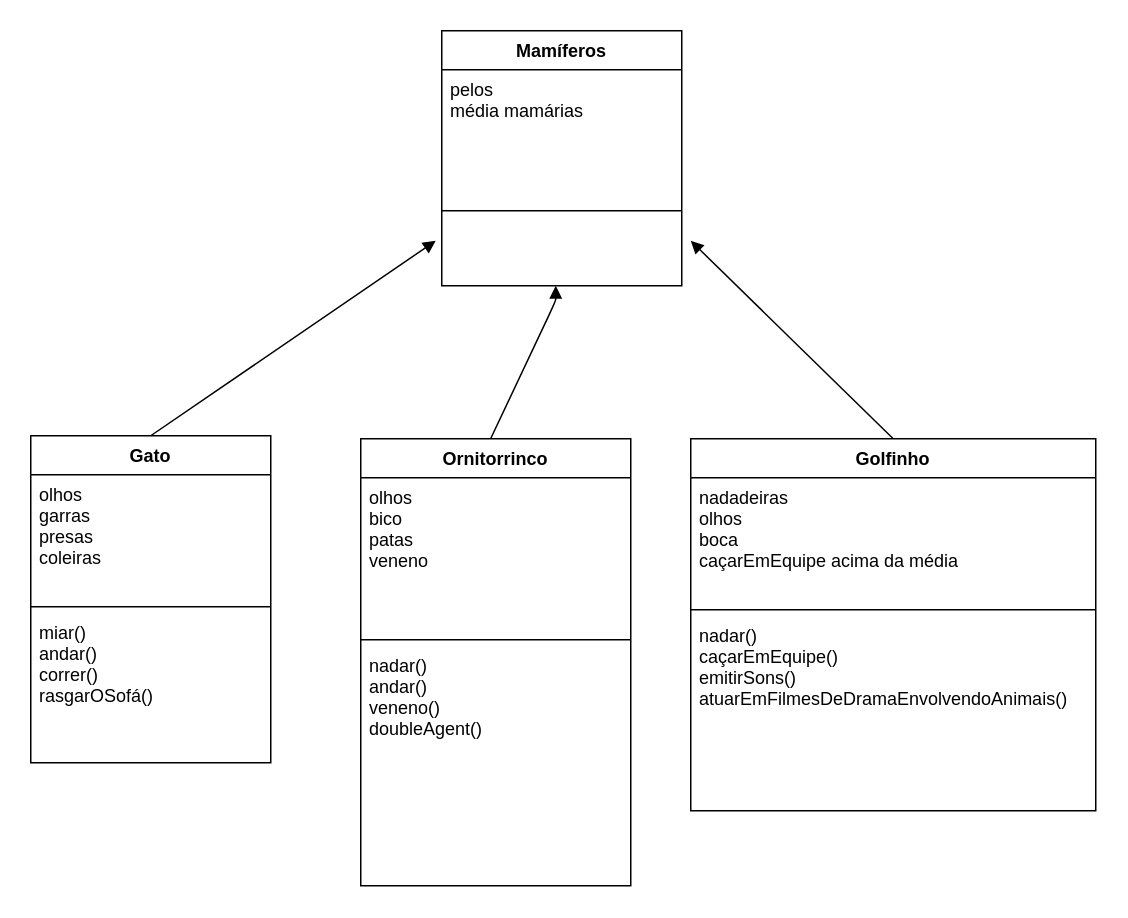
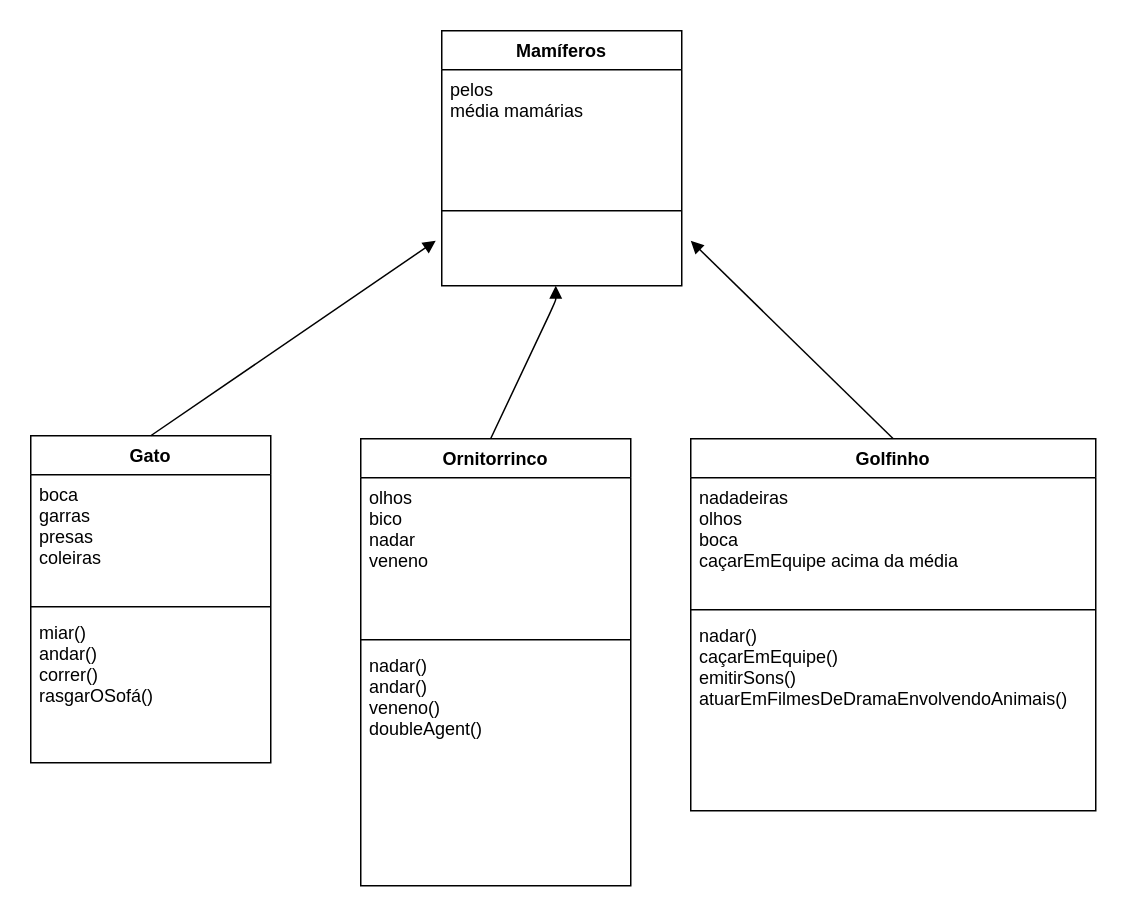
- <mxCell id="3" value="olhos&#10;garras&#10;presas&#10;coleiras" style="text;strokeColor=none;fillColor=none;align=left;verticalAlign=top;spacingLeft=4;spacingRight=4;overflow=hidden;rotatable=0;points=[[0,0.5],[1,0.5]];portConstraint=eastwest;" vertex="1" parent="2"><mxGeometry y="26" width="160" height="84" as="geometry" /></mxCell>
+ <mxCell id="3" value="boca&#10;garras&#10;presas&#10;coleiras" style="text;strokeColor=none;fillColor=none;align=left;verticalAlign=top;spacingLeft=4;spacingRight=4;overflow=hidden;rotatable=0;points=[[0,0.5],[1,0.5]];portConstraint=eastwest;" vertex="1" parent="2"><mxGeometry y="26" width="160" height="84" as="geometry" /></mxCell>
- <mxCell id="7" value="olhos&#10;bico&#10;patas&#10;veneno" style="text;strokeColor=none;fillColor=none;align=left;verticalAlign=top;spacingLeft=4;spacingRight=4;overflow=hidden;rotatable=0;points=[[0,0.5],[1,0.5]];portConstraint=eastwest;" vertex="1" parent="6"><mxGeometry y="26" width="180" height="104" as="geometry" /></mxCell>
+ <mxCell id="7" value="olhos&#10;bico&#10;nadar&#10;veneno" style="text;strokeColor=none;fillColor=none;align=left;verticalAlign=top;spacingLeft=4;spacingRight=4;overflow=hidden;rotatable=0;points=[[0,0.5],[1,0.5]];portConstraint=eastwest;" vertex="1" parent="6"><mxGeometry y="26" width="180" height="104" as="geometry" /></mxCell>
